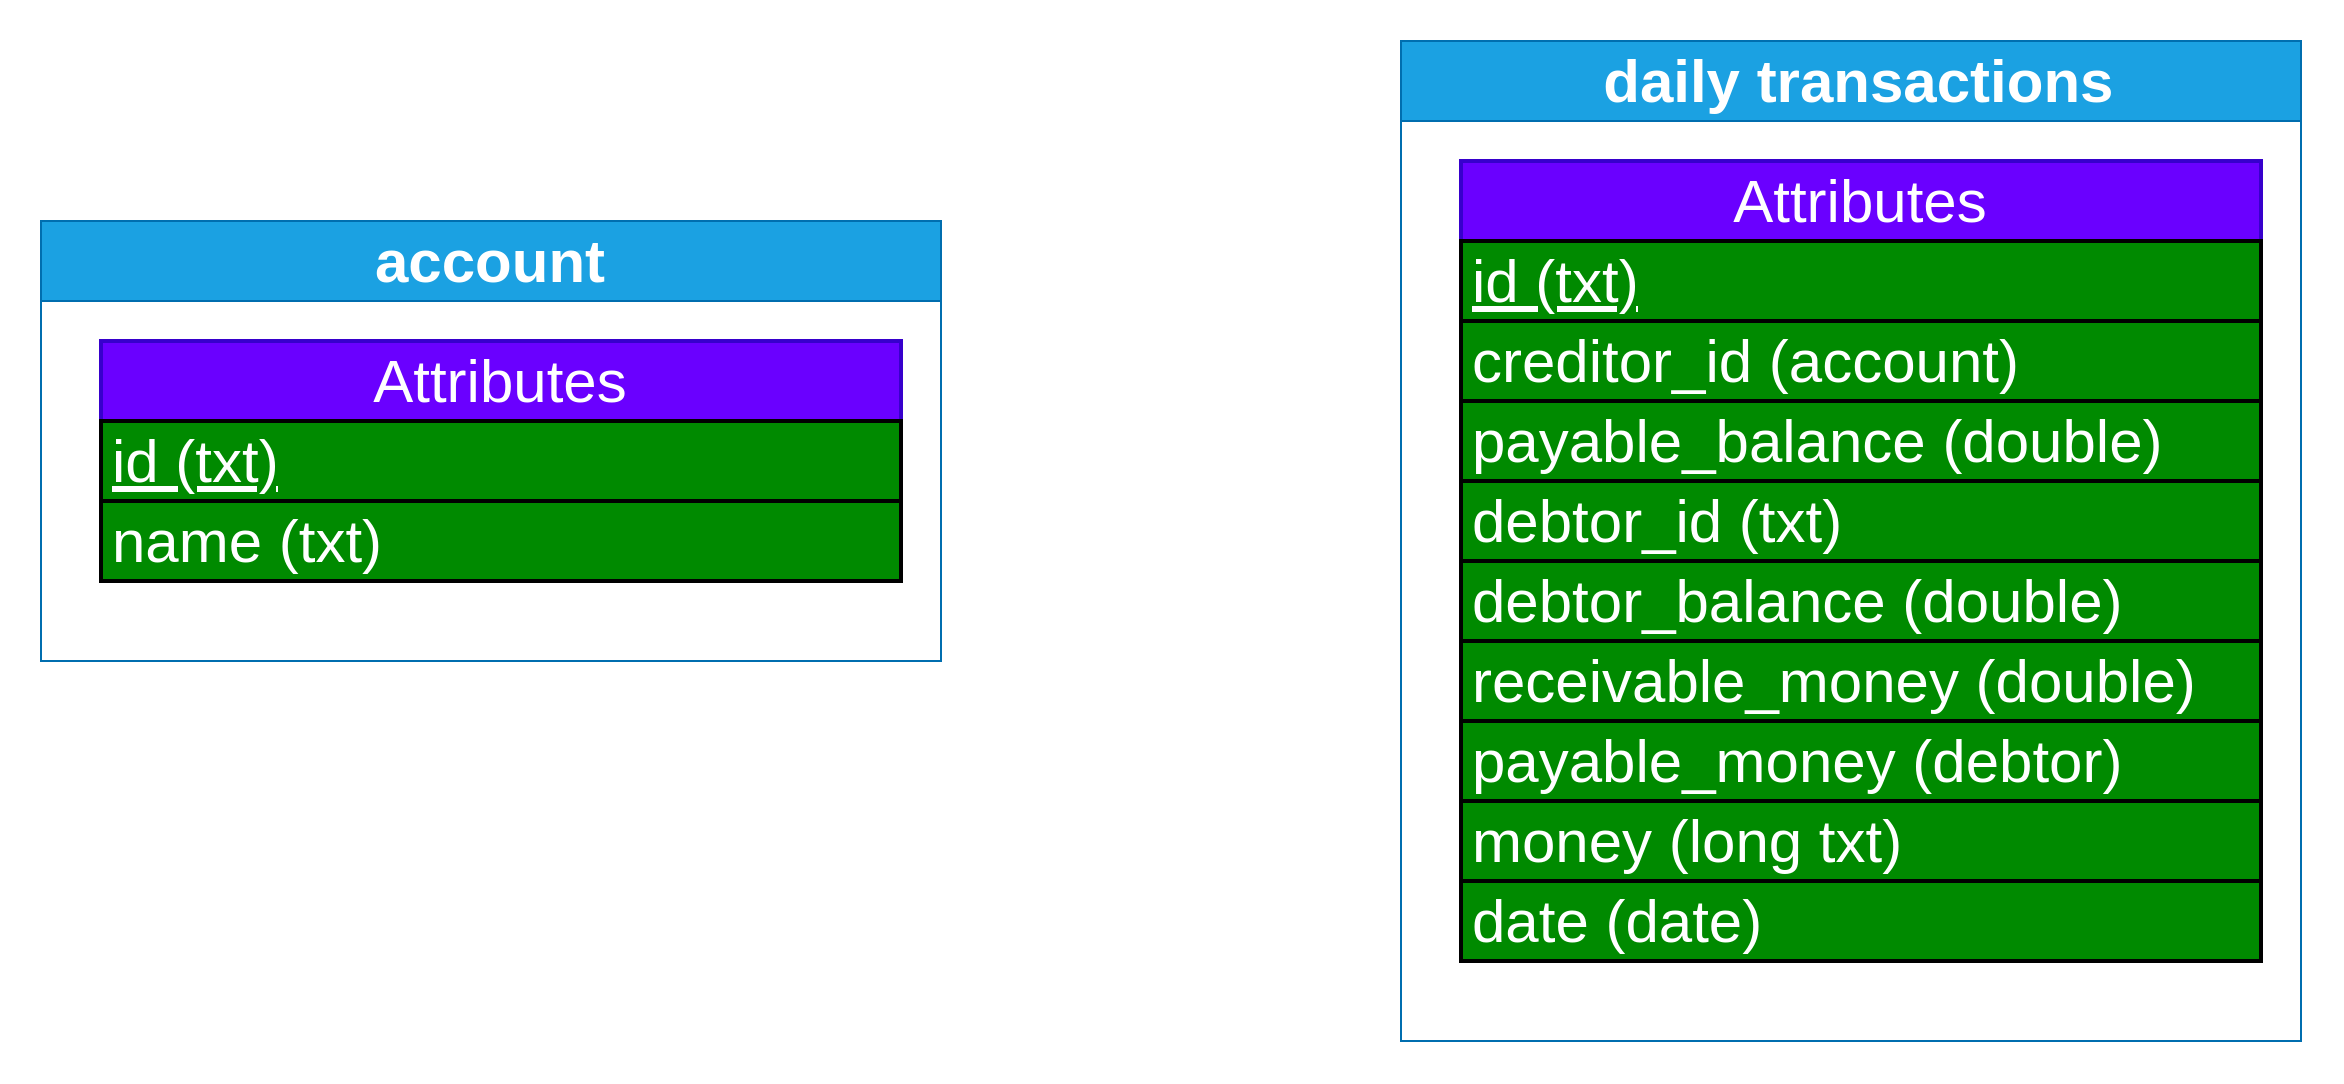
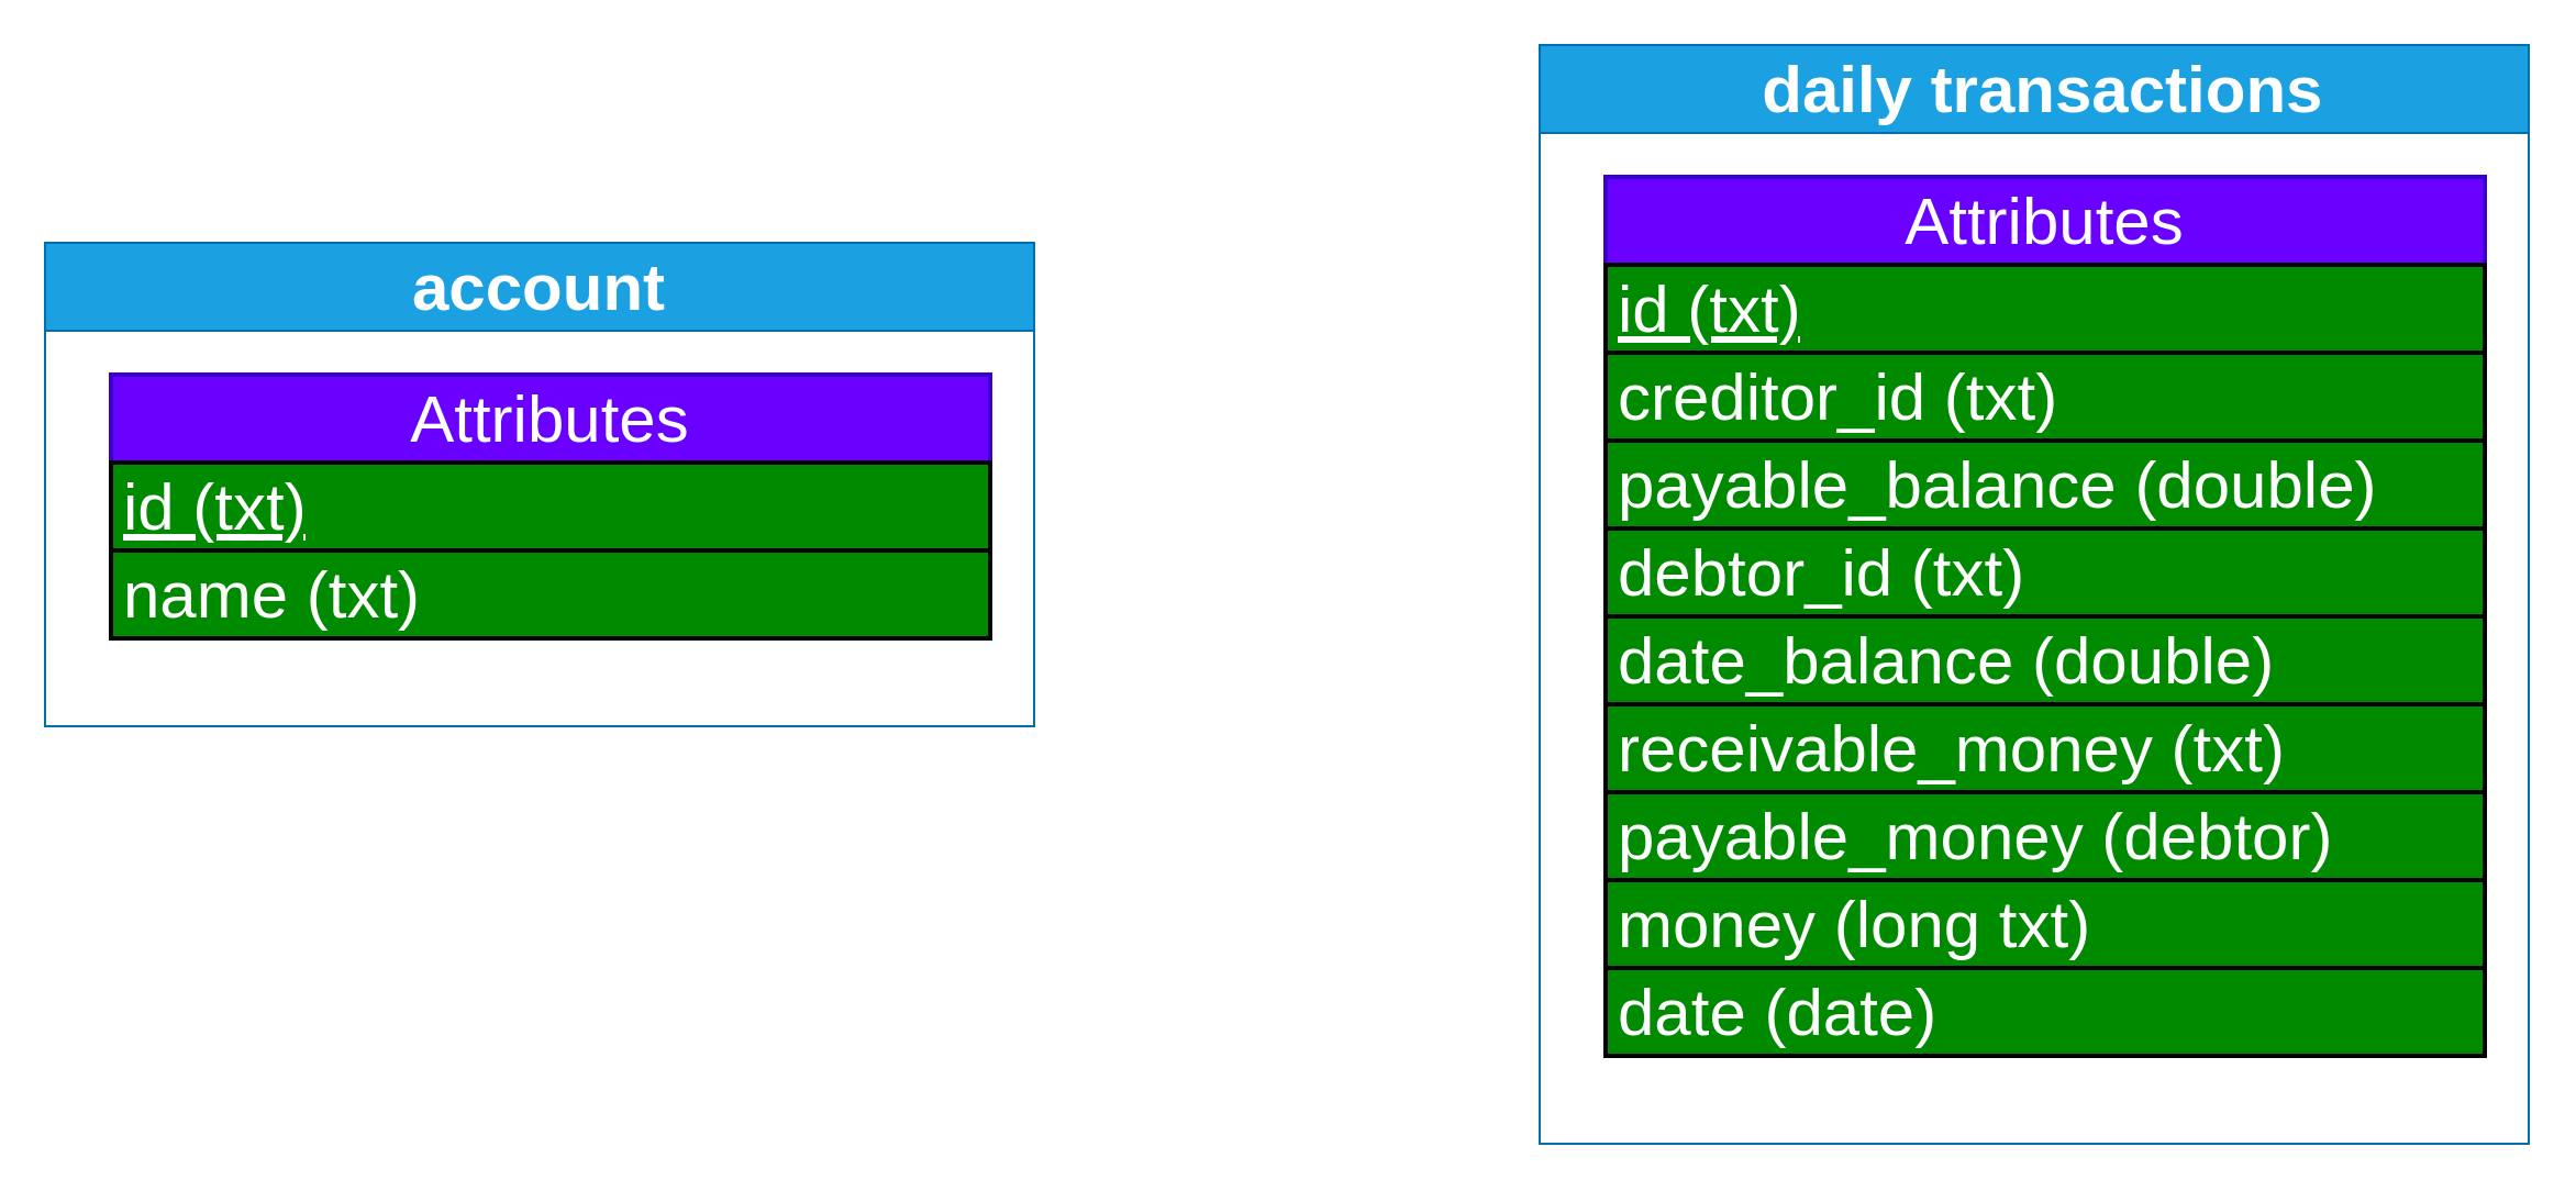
- <mxCell id="9" value="creditor_id (account)" style="text;strokeColor=#000000;fillColor=#008a00;align=left;verticalAlign=middle;spacingLeft=4;spacingRight=4;overflow=hidden;points=[[0,0.5],[1,0.5]];portConstraint=eastwest;rotatable=0;whiteSpace=wrap;html=1;fontSize=30;fontColor=#ffffff;strokeWidth=2;" parent="7" vertex="1"><mxGeometry y="80" width="400" height="40" as="geometry" /></mxCell>
+ <mxCell id="9" value="creditor_id (txt)" style="text;strokeColor=#000000;fillColor=#008a00;align=left;verticalAlign=middle;spacingLeft=4;spacingRight=4;overflow=hidden;points=[[0,0.5],[1,0.5]];portConstraint=eastwest;rotatable=0;whiteSpace=wrap;html=1;fontSize=30;fontColor=#ffffff;strokeWidth=2;" parent="7" vertex="1"><mxGeometry y="80" width="400" height="40" as="geometry" /></mxCell>
- <mxCell id="12" value="debtor_balance (double)" style="text;strokeColor=#000000;fillColor=#008a00;align=left;verticalAlign=middle;spacingLeft=4;spacingRight=4;overflow=hidden;points=[[0,0.5],[1,0.5]];portConstraint=eastwest;rotatable=0;whiteSpace=wrap;html=1;fontSize=30;fontColor=#ffffff;strokeWidth=2;" parent="7" vertex="1"><mxGeometry y="200" width="400" height="40" as="geometry" /></mxCell>
+ <mxCell id="12" value="date_balance (double)" style="text;strokeColor=#000000;fillColor=#008a00;align=left;verticalAlign=middle;spacingLeft=4;spacingRight=4;overflow=hidden;points=[[0,0.5],[1,0.5]];portConstraint=eastwest;rotatable=0;whiteSpace=wrap;html=1;fontSize=30;fontColor=#ffffff;strokeWidth=2;" parent="7" vertex="1"><mxGeometry y="200" width="400" height="40" as="geometry" /></mxCell>
- <mxCell id="13" value="receivable_money (double)" style="text;strokeColor=#000000;fillColor=#008a00;align=left;verticalAlign=middle;spacingLeft=4;spacingRight=4;overflow=hidden;points=[[0,0.5],[1,0.5]];portConstraint=eastwest;rotatable=0;whiteSpace=wrap;html=1;fontSize=30;fontColor=#ffffff;strokeWidth=2;" parent="7" vertex="1"><mxGeometry y="240" width="400" height="40" as="geometry" /></mxCell>
+ <mxCell id="13" value="receivable_money (txt)" style="text;strokeColor=#000000;fillColor=#008a00;align=left;verticalAlign=middle;spacingLeft=4;spacingRight=4;overflow=hidden;points=[[0,0.5],[1,0.5]];portConstraint=eastwest;rotatable=0;whiteSpace=wrap;html=1;fontSize=30;fontColor=#ffffff;strokeWidth=2;" parent="7" vertex="1"><mxGeometry y="240" width="400" height="40" as="geometry" /></mxCell>
